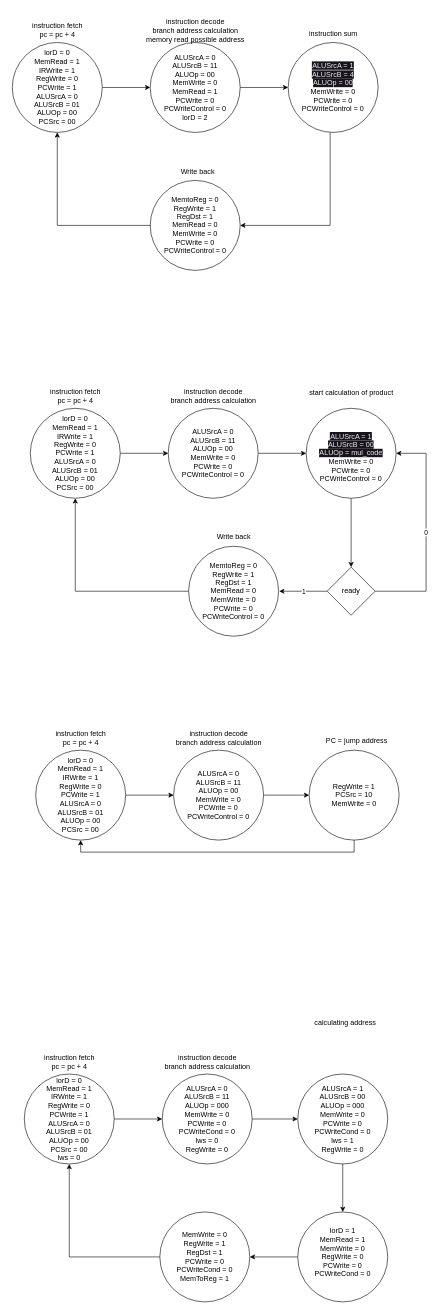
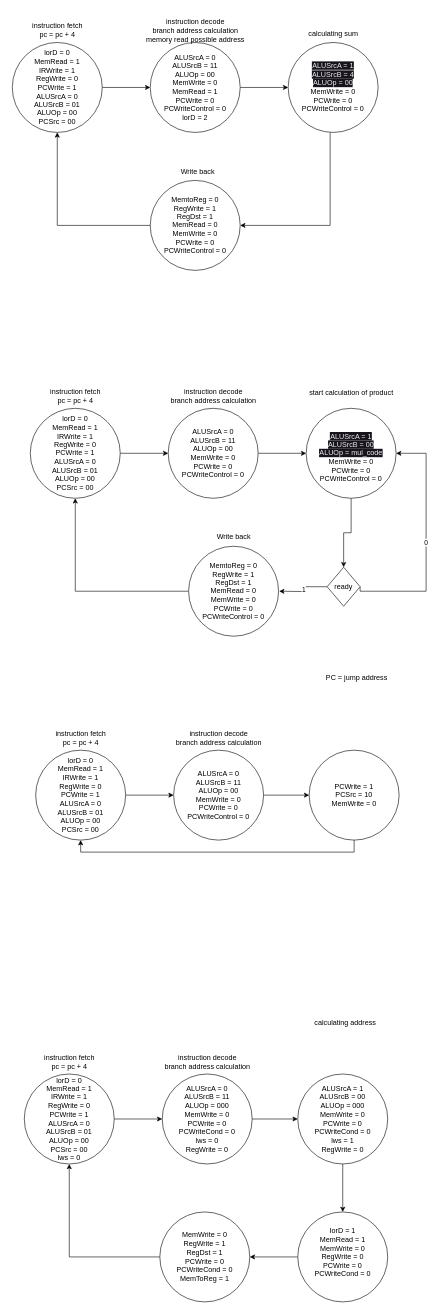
- <mxCell id="34" value="instruction sum" style="text;html=1;align=center;verticalAlign=middle;resizable=0;points=[];autosize=1;strokeColor=none;fillColor=none;" parent="1" vertex="1"><mxGeometry x="500" y="40" width="110" height="30" as="geometry" /></mxCell>
+ <mxCell id="34" value="calculating sum" style="text;html=1;align=center;verticalAlign=middle;resizable=0;points=[];autosize=1;strokeColor=none;fillColor=none;" parent="1" vertex="1"><mxGeometry x="500" y="40" width="110" height="30" as="geometry" /></mxCell>
- <mxCell id="13" value="ready" style="rhombus;whiteSpace=wrap;html=1;" parent="1" vertex="1"><mxGeometry x="545" y="945" width="80" height="80" as="geometry" /></mxCell>
+ <mxCell id="13" value="ready" style="rhombus;whiteSpace=wrap;html=1;" parent="1" vertex="1"><mxGeometry x="545" y="945" width="55" height="65" as="geometry" /></mxCell>
- <mxCell id="24" value="PC = jump address" style="text;html=1;align=center;verticalAlign=middle;resizable=0;points=[];autosize=1;strokeColor=none;fillColor=none;" parent="1" vertex="1"><mxGeometry x="529" y="1220" width="130" height="30" as="geometry" /></mxCell>
+ <mxCell id="24" value="PC = jump address" style="text;html=1;align=center;verticalAlign=middle;resizable=0;points=[];autosize=1;strokeColor=none;fillColor=none;" parent="1" vertex="1"><mxGeometry x="529" y="1115" width="130" height="30" as="geometry" /></mxCell>
- <mxCell id="21" value="RegWrite = 1&lt;br&gt;PCSrc = 10&lt;br&gt;MemWrite = 0&lt;span style=&quot;background-color: rgb(255, 56, 56);&quot;&gt;&lt;br&gt;&lt;/span&gt;" style="ellipse;whiteSpace=wrap;html=1;aspect=fixed;" parent="1" vertex="1"><mxGeometry x="515" y="1250" width="150" height="150" as="geometry" /></mxCell>
+ <mxCell id="21" value="PCWrite = 1&lt;br&gt;PCSrc = 10&lt;br&gt;MemWrite = 0&lt;span style=&quot;background-color: rgb(255, 56, 56);&quot;&gt;&lt;br&gt;&lt;/span&gt;" style="ellipse;whiteSpace=wrap;html=1;aspect=fixed;" parent="1" vertex="1"><mxGeometry x="515" y="1250" width="150" height="150" as="geometry" /></mxCell>
